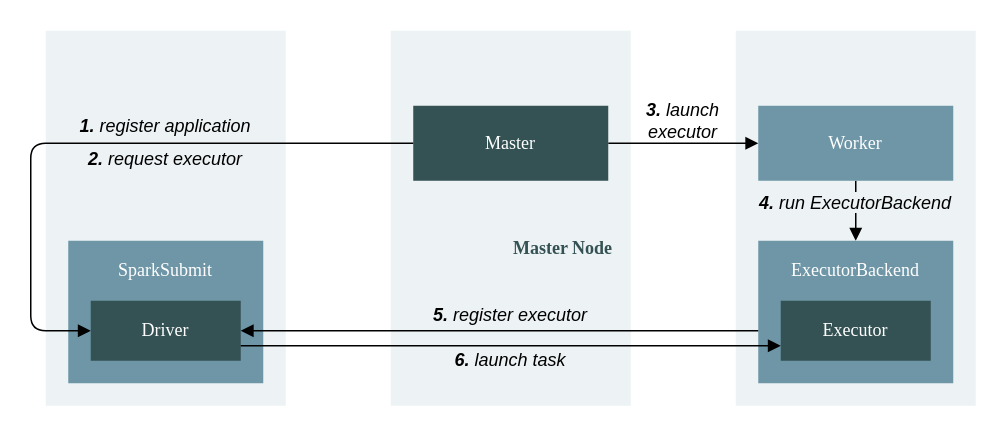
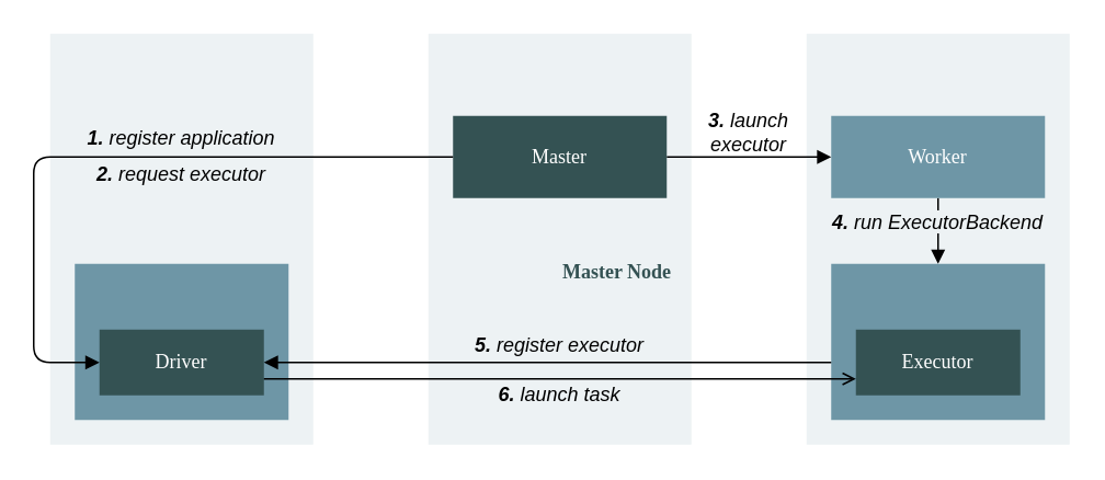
- <mxCell id="5" value="&lt;font color=&quot;#ffffff&quot;&gt;SparkSubmit&lt;/font&gt;" style="text;html=1;strokeColor=none;fillColor=none;align=center;verticalAlign=middle;whiteSpace=wrap;rounded=0;fontFamily=Tahoma;fontStyle=0" parent="1" vertex="1"><mxGeometry x="55" y="170" width="110" height="20" as="geometry" /></mxCell>
- <mxCell id="11" value="&lt;font color=&quot;#ffffff&quot;&gt;ExecutorBackend&lt;/font&gt;" style="text;html=1;strokeColor=none;fillColor=none;align=center;verticalAlign=middle;whiteSpace=wrap;rounded=0;fontFamily=Tahoma;fontStyle=0" parent="1" vertex="1"><mxGeometry x="515" y="170" width="110" height="20" as="geometry" /></mxCell>
- <mxCell id="17" style="edgeStyle=none;html=1;exitX=1;exitY=0.75;exitDx=0;exitDy=0;entryX=0;entryY=0.75;entryDx=0;entryDy=0;endArrow=block;endFill=1;fontStyle=0" parent="1" source="4" target="10" edge="1"><mxGeometry relative="1" as="geometry" /></mxCell>
+ <mxCell id="17" style="edgeStyle=none;html=1;exitX=1;exitY=0.75;exitDx=0;exitDy=0;entryX=0;entryY=0.75;entryDx=0;entryDy=0;endArrow=open;endFill=1;fontStyle=0;" parent="1" source="4" target="10" edge="1"><mxGeometry relative="1" as="geometry" /></mxCell>
